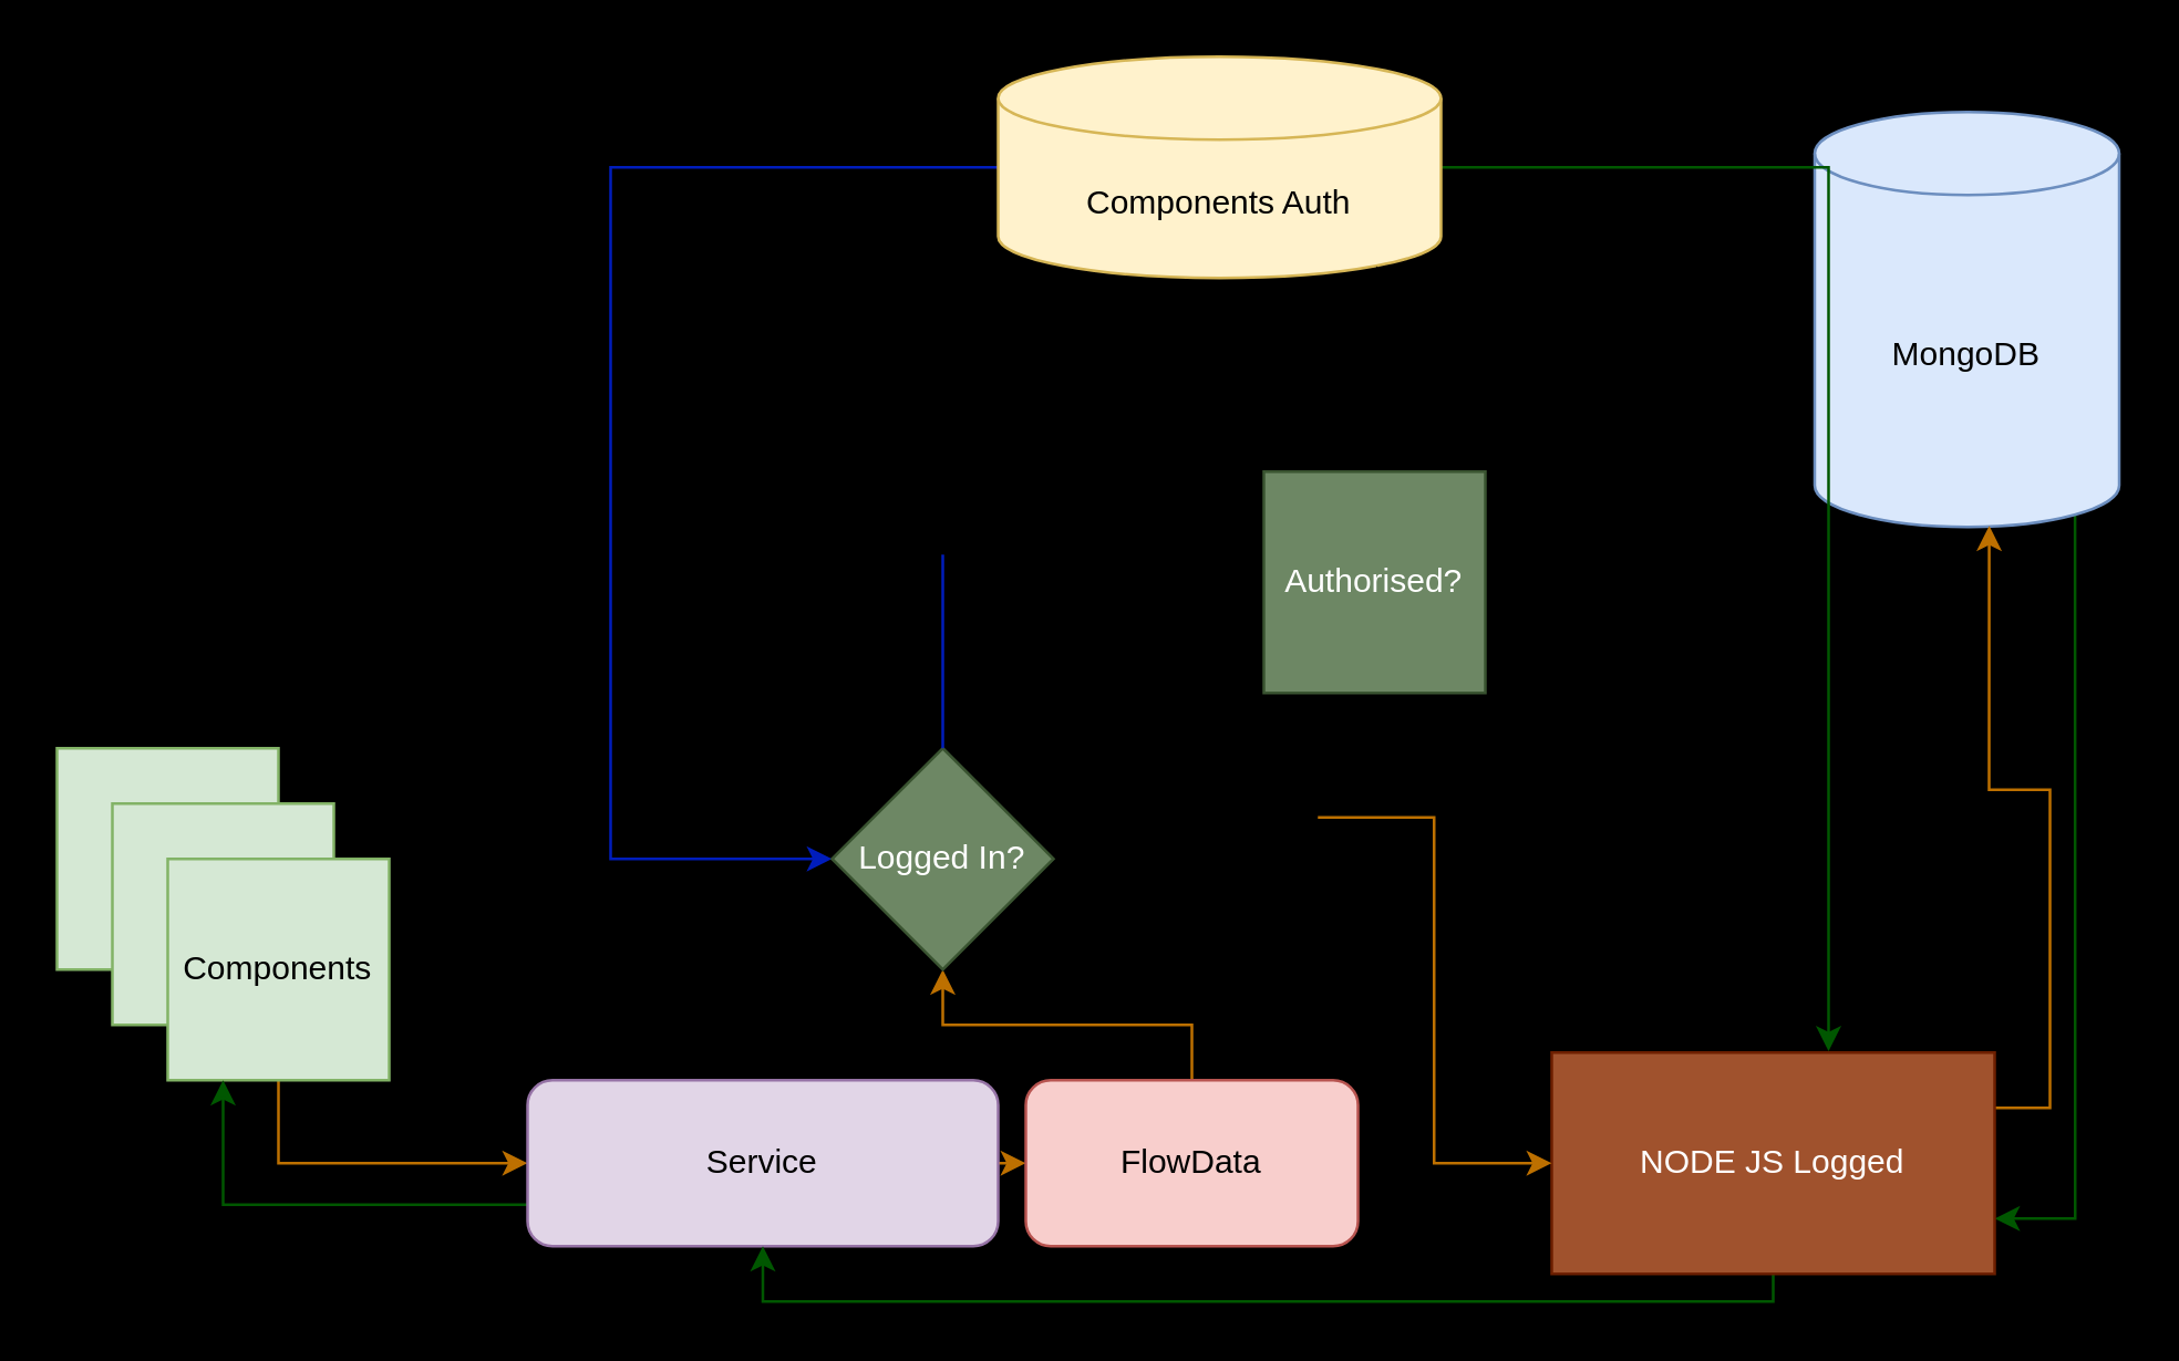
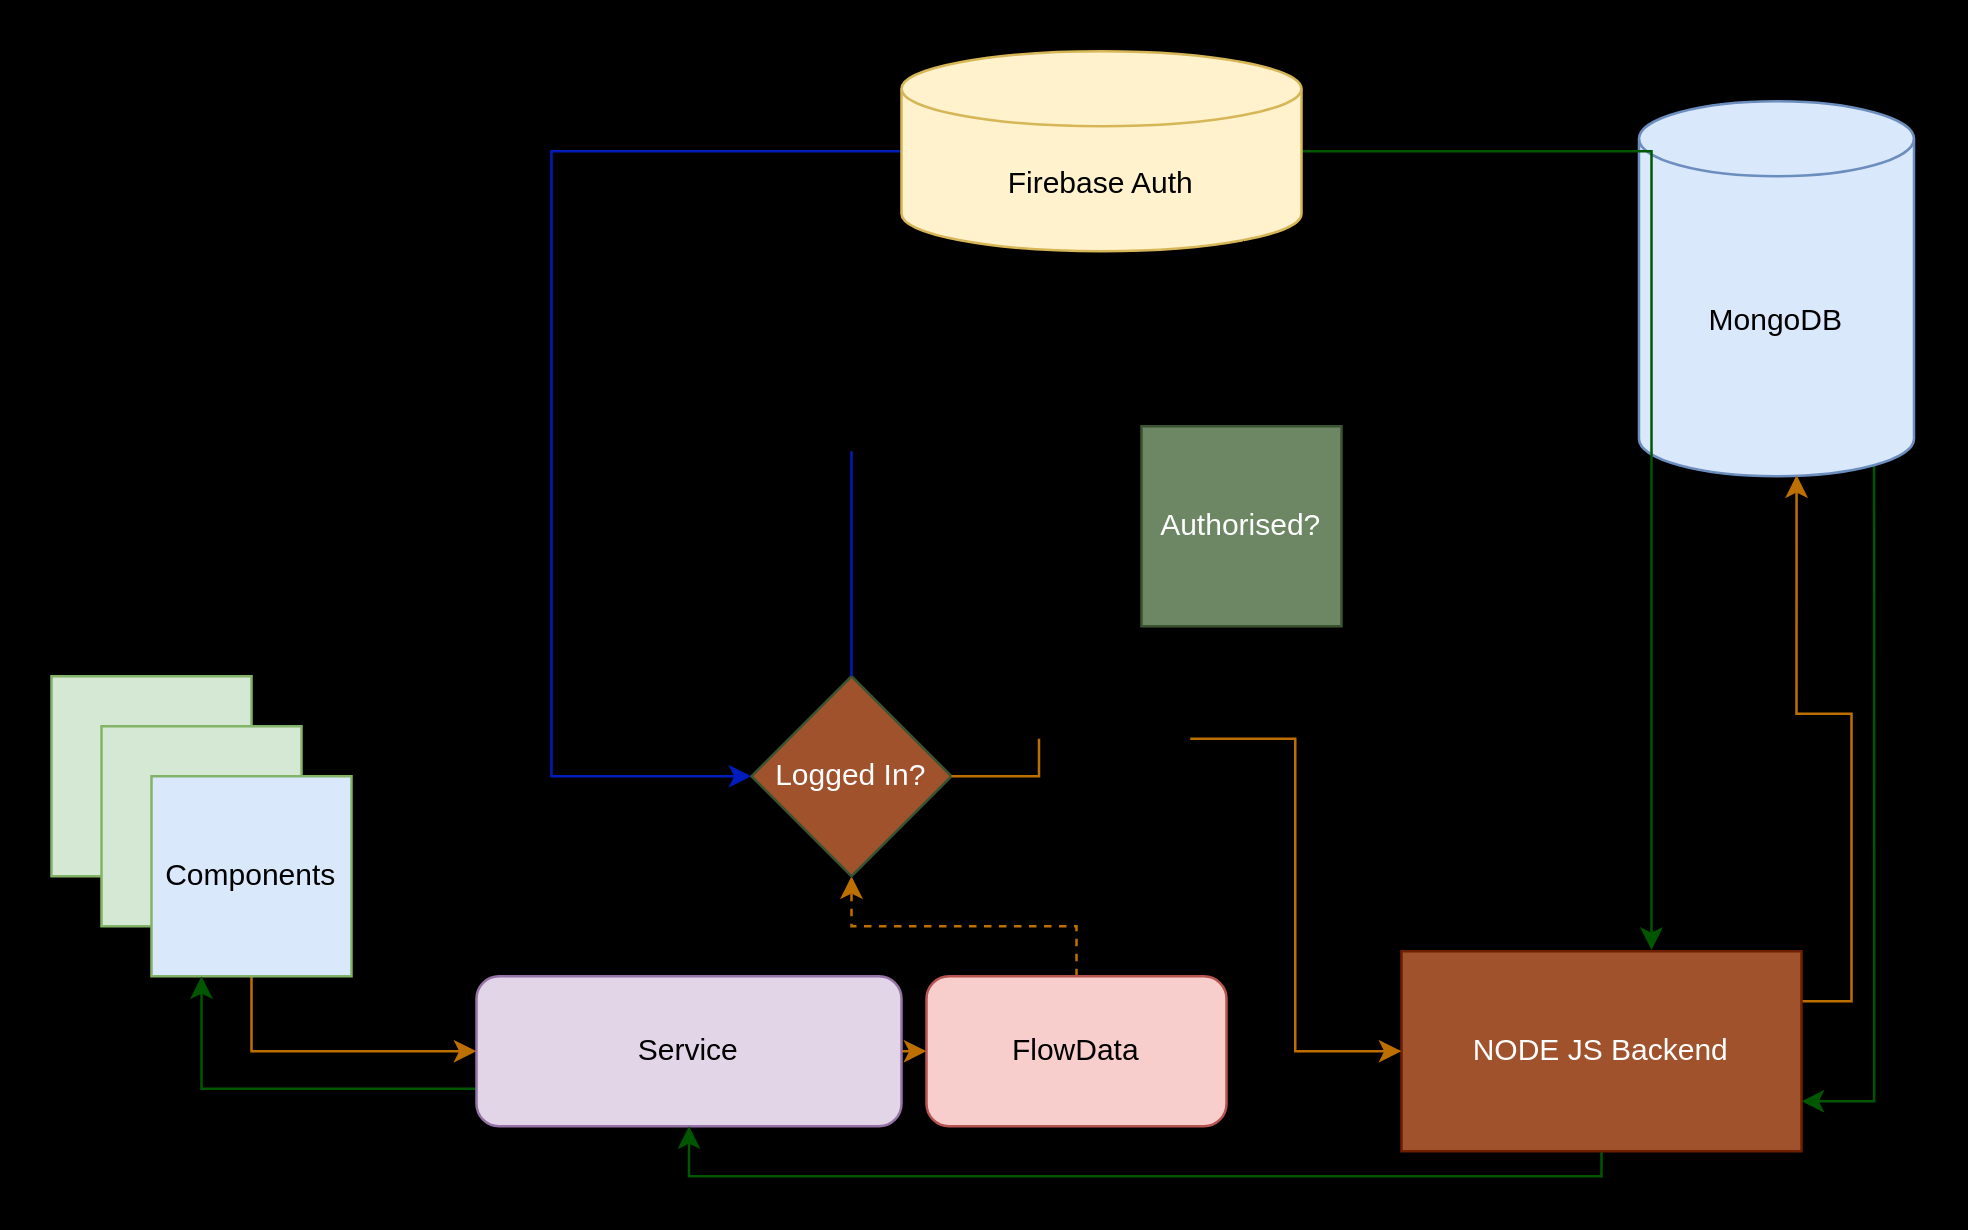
- <mxCell id="6" value="&lt;font color=&quot;#000000&quot;&gt;Components Auth&lt;/font&gt;" style="shape=cylinder3;whiteSpace=wrap;html=1;boundedLbl=1;backgroundOutline=1;size=15;fillColor=#fff2cc;strokeColor=#d6b656;" parent="1" vertex="1"><mxGeometry x="360" y="20" width="160" height="80" as="geometry" /></mxCell>
+ <mxCell id="6" value="&lt;font color=&quot;#000000&quot;&gt;Firebase Auth&lt;/font&gt;" style="shape=cylinder3;whiteSpace=wrap;html=1;boundedLbl=1;backgroundOutline=1;size=15;fillColor=#fff2cc;strokeColor=#d6b656;" parent="1" vertex="1"><mxGeometry x="360" y="20" width="160" height="80" as="geometry" /></mxCell>
- <mxCell id="24" value="No" style="text;html=1;strokeColor=default;fillColor=none;align=center;verticalAlign=middle;whiteSpace=wrap;rounded=0;" parent="1" vertex="1"><mxGeometry x="310" y="170" width="60" height="30" as="geometry" /></mxCell>
+ <mxCell id="24" value="No" style="text;html=1;strokeColor=default;fillColor=none;align=center;verticalAlign=middle;whiteSpace=wrap;rounded=0;" parent="1" vertex="1"><mxGeometry x="310" y="150" width="60" height="30" as="geometry" /></mxCell>
- <mxCell id="21" value="Logged In?" style="rhombus;whiteSpace=wrap;html=1;fillColor=#6d8764;fontColor=#ffffff;strokeColor=#3A5431;" parent="1" vertex="1"><mxGeometry x="300" y="270" width="80" height="80" as="geometry" /></mxCell>
+ <mxCell id="21" value="Logged In?" style="rhombus;whiteSpace=wrap;html=1;fillColor=#a0522d;fontColor=#ffffff;strokeColor=#3A5431;" parent="1" vertex="1"><mxGeometry x="300" y="270" width="80" height="80" as="geometry" /></mxCell>
+ <mxCell id="23" value="" style="edgeStyle=orthogonalEdgeStyle;rounded=0;orthogonalLoop=1;jettySize=auto;html=1;exitX=1;exitY=0.5;exitDx=0;exitDy=0;entryX=0;entryY=0.5;entryDx=0;entryDy=0;endArrow=none;fillColor=#f0a30a;strokeColor=#BD7000;" parent="1" source="21" target="22" edge="1"><mxGeometry relative="1" as="geometry"><mxPoint x="380" y="310" as="sourcePoint" /><mxPoint x="530" y="340" as="targetPoint" /></mxGeometry></mxCell>
- <mxCell id="10" value="&lt;font color=&quot;#000000&quot;&gt;Components&lt;/font&gt;" style="whiteSpace=wrap;html=1;aspect=fixed;fillColor=#d5e8d4;strokeColor=#82b366;" parent="1" vertex="1"><mxGeometry x="60" y="310" width="80" height="80" as="geometry" /></mxCell>
+ <mxCell id="10" value="&lt;font color=&quot;#000000&quot;&gt;Components&lt;/font&gt;" style="whiteSpace=wrap;html=1;aspect=fixed;fillColor=#dae8fc;strokeColor=#82b366;" parent="1" vertex="1"><mxGeometry x="60" y="310" width="80" height="80" as="geometry" /></mxCell>
- <mxCell id="14" style="edgeStyle=orthogonalEdgeStyle;rounded=0;orthogonalLoop=1;jettySize=auto;html=1;exitX=0.5;exitY=0;exitDx=0;exitDy=0;entryX=0.5;entryY=1;entryDx=0;entryDy=0;fillColor=#f0a30a;strokeColor=#BD7000;" parent="1" source="15" target="21" edge="1"><mxGeometry relative="1" as="geometry" /></mxCell>
+ <mxCell id="14" style="edgeStyle=orthogonalEdgeStyle;rounded=0;orthogonalLoop=1;jettySize=auto;html=1;exitX=0.5;exitY=0;exitDx=0;exitDy=0;entryX=0.5;entryY=1;entryDx=0;entryDy=0;fillColor=#f0a30a;strokeColor=#BD7000;dashed=1;" parent="1" source="15" target="21" edge="1"><mxGeometry relative="1" as="geometry" /></mxCell>
- <mxCell id="19" value="NODE JS Logged" style="rounded=0;whiteSpace=wrap;html=1;fillColor=#a0522d;strokeColor=#6D1F00;fontColor=#ffffff;" parent="1" vertex="1"><mxGeometry x="560" y="380" width="160" height="80" as="geometry" /></mxCell>
+ <mxCell id="19" value="NODE JS Backend" style="rounded=0;whiteSpace=wrap;html=1;fillColor=#a0522d;strokeColor=#6D1F00;fontColor=#ffffff;" parent="1" vertex="1"><mxGeometry x="560" y="380" width="160" height="80" as="geometry" /></mxCell>
